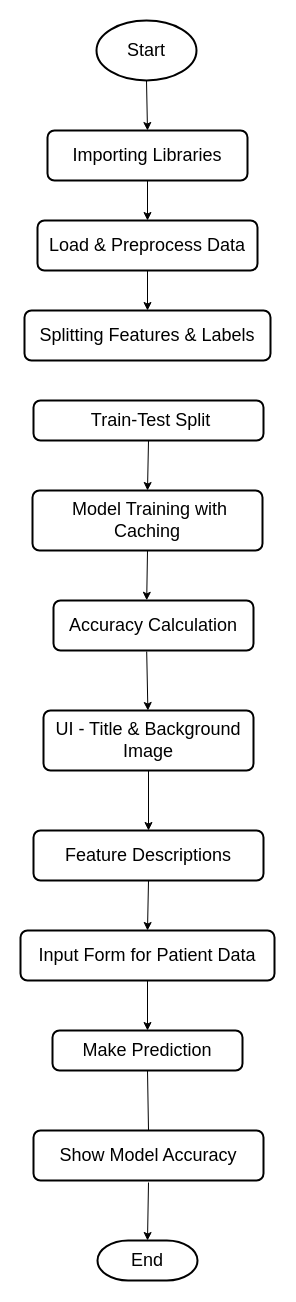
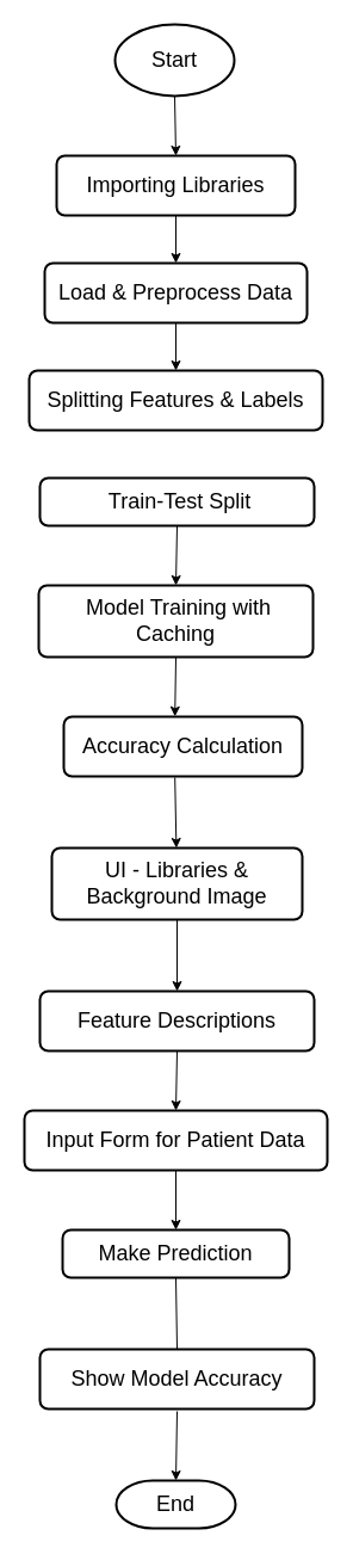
- <mxCell id="12" value="&lt;font style=&quot;font-size: 18px;&quot;&gt;UI - Title &amp;amp; Background Image&lt;/font&gt;" style="rounded=1;whiteSpace=wrap;html=1;absoluteArcSize=1;arcSize=14;strokeWidth=2;" vertex="1" parent="1"><mxGeometry x="43" y="710" width="210" height="60" as="geometry" /></mxCell>
+ <mxCell id="12" value="&lt;font style=&quot;font-size: 18px;&quot;&gt;UI - Libraries &amp;amp; Background Image&lt;/font&gt;" style="rounded=1;whiteSpace=wrap;html=1;absoluteArcSize=1;arcSize=14;strokeWidth=2;" vertex="1" parent="1"><mxGeometry x="43" y="710" width="210" height="60" as="geometry" /></mxCell>
